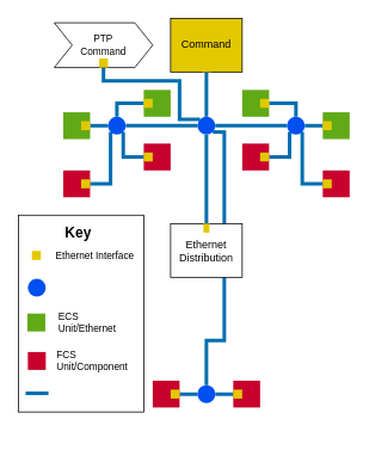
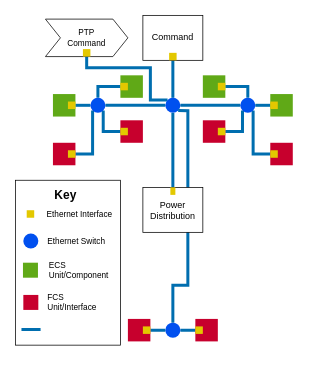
- <mxCell id="73" value="Command" style="whiteSpace=wrap;html=1;fillColor=#e3c800;" parent="72" vertex="1"><mxGeometry width="80" height="60" as="geometry" /></mxCell>
+ <mxCell id="73" value="Command" style="whiteSpace=wrap;html=1;" parent="72" vertex="1"><mxGeometry width="80" height="60" as="geometry" /></mxCell>
- <mxCell id="40" value="Ethernet Distribution" style="whiteSpace=wrap;html=1;" parent="39" vertex="1"><mxGeometry width="80" height="60" as="geometry" /></mxCell>
+ <mxCell id="40" value="Power Distribution" style="whiteSpace=wrap;html=1;" parent="39" vertex="1"><mxGeometry width="80" height="60" as="geometry" /></mxCell>
+ <mxCell id="35" value="Ethernet Switch" style="text;strokeColor=none;align=left;fillColor=none;html=1;verticalAlign=middle;whiteSpace=wrap;rounded=0;fontSize=11;fontFamily=Helvetica;fontColor=default;" parent="33" vertex="1"><mxGeometry x="30" width="90" height="30" as="geometry" /></mxCell>
- <mxCell id="32" value="ECS Unit/Ethernet" style="text;strokeColor=none;align=left;fillColor=none;html=1;verticalAlign=middle;whiteSpace=wrap;rounded=0;fontSize=11;fontFamily=Helvetica;fontColor=default;" parent="30" vertex="1"><mxGeometry x="33" width="85" height="30" as="geometry" /></mxCell>
+ <mxCell id="32" value="ECS Unit/Component" style="text;strokeColor=none;align=left;fillColor=none;html=1;verticalAlign=middle;whiteSpace=wrap;rounded=0;fontSize=11;fontFamily=Helvetica;fontColor=default;" parent="30" vertex="1"><mxGeometry x="33" width="85" height="30" as="geometry" /></mxCell>
- <mxCell id="29" value="FCS Unit/Component" style="text;strokeColor=none;align=left;fillColor=none;html=1;verticalAlign=middle;whiteSpace=wrap;rounded=0;fontSize=11;fontFamily=Helvetica;fontColor=default;" parent="27" vertex="1"><mxGeometry x="30" width="90" height="30" as="geometry" /></mxCell>
+ <mxCell id="29" value="FCS Unit/Interface" style="text;strokeColor=none;align=left;fillColor=none;html=1;verticalAlign=middle;whiteSpace=wrap;rounded=0;fontSize=11;fontFamily=Helvetica;fontColor=default;" parent="27" vertex="1"><mxGeometry x="30" width="90" height="30" as="geometry" /></mxCell>
